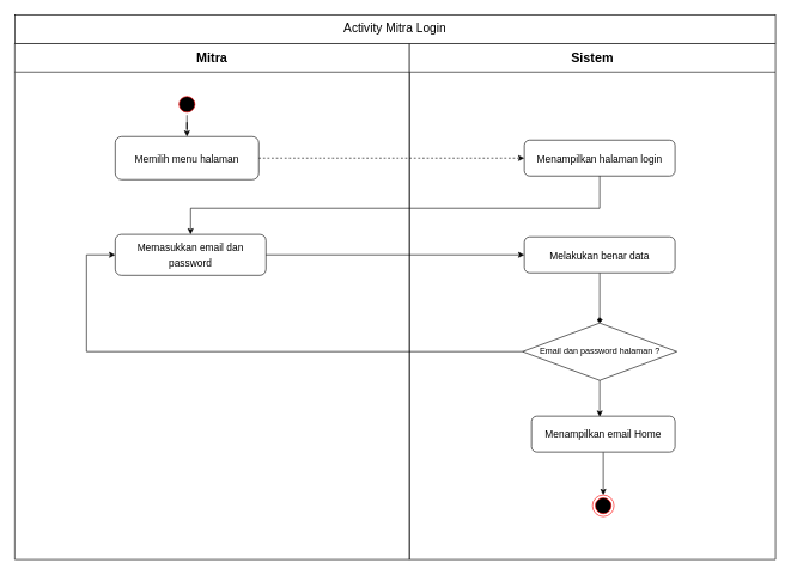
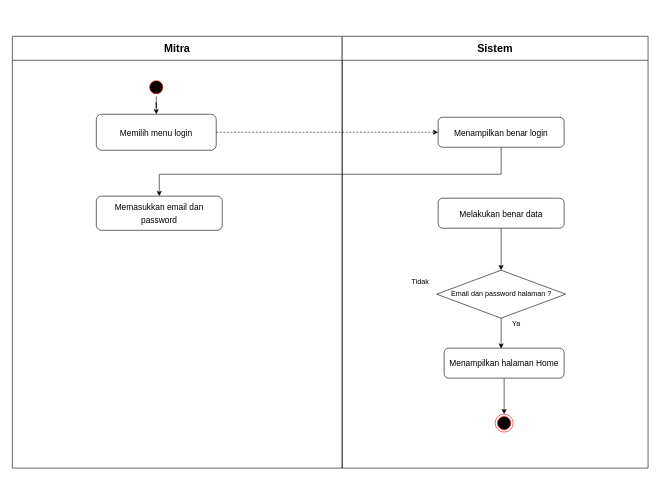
- <mxCell id="19" value="&lt;font style=&quot;font-size: 17px&quot;&gt;Activity Mitra Login&lt;/font&gt;" style="rounded=0;whiteSpace=wrap;html=1;" parent="1" vertex="1"><mxGeometry x="20" y="20" width="1060" height="40" as="geometry" /></mxCell>
- <mxCell id="5" value="&lt;font style=&quot;font-size: 14px&quot;&gt;Memilih menu halaman&lt;/font&gt;" style="rounded=1;whiteSpace=wrap;html=1;fontSize=18;" parent="2" vertex="1"><mxGeometry x="140" y="130" width="200" height="60" as="geometry" /></mxCell>
+ <mxCell id="5" value="&lt;font style=&quot;font-size: 14px&quot;&gt;Memilih menu login&lt;/font&gt;" style="rounded=1;whiteSpace=wrap;html=1;fontSize=18;" parent="2" vertex="1"><mxGeometry x="140" y="130" width="200" height="60" as="geometry" /></mxCell>
- <mxCell id="8" value="&lt;font style=&quot;font-size: 14px&quot;&gt;Menampilkan halaman login&lt;/font&gt;" style="rounded=1;whiteSpace=wrap;html=1;fontSize=18;" parent="7" vertex="1"><mxGeometry x="160" y="135" width="210" height="50" as="geometry" /></mxCell>
+ <mxCell id="8" value="&lt;font style=&quot;font-size: 14px&quot;&gt;Menampilkan benar login&lt;/font&gt;" style="rounded=1;whiteSpace=wrap;html=1;fontSize=18;" parent="7" vertex="1"><mxGeometry x="160" y="135" width="210" height="50" as="geometry" /></mxCell>
- <mxCell id="20" style="edgeStyle=orthogonalEdgeStyle;rounded=0;orthogonalLoop=1;jettySize=auto;html=1;" parent="1" source="6" target="10" edge="1"><mxGeometry relative="1" as="geometry" /></mxCell>
- <mxCell id="9" style="edgeStyle=orthogonalEdgeStyle;rounded=0;orthogonalLoop=1;jettySize=auto;html=1;endArrow=diamond;" parent="7" source="10" target="11" edge="1"><mxGeometry relative="1" as="geometry" /></mxCell>
+ <mxCell id="9" style="edgeStyle=orthogonalEdgeStyle;rounded=0;orthogonalLoop=1;jettySize=auto;html=1;" parent="7" source="10" target="11" edge="1"><mxGeometry relative="1" as="geometry" /></mxCell>
+ <mxCell id="16" value="Tidak" style="text;html=1;align=center;verticalAlign=middle;resizable=0;points=[];autosize=1;" parent="7" vertex="1"><mxGeometry x="110" y="400" width="40" height="20" as="geometry" /></mxCell>
- <mxCell id="22" style="edgeStyle=orthogonalEdgeStyle;rounded=0;orthogonalLoop=1;jettySize=auto;html=1;entryX=0;entryY=0.5;entryDx=0;entryDy=0;" parent="1" source="11" target="6" edge="1"><mxGeometry relative="1" as="geometry"><Array as="points"><mxPoint x="120" y="490" /><mxPoint x="120" y="355" /></Array></mxGeometry></mxCell>
+ <mxCell id="17" value="Ya" style="text;html=1;align=center;verticalAlign=middle;resizable=0;points=[];autosize=1;" parent="7" vertex="1"><mxGeometry x="275" y="470" width="30" height="20" as="geometry" /></mxCell>
- <mxCell id="13" value="&lt;font style=&quot;font-size: 14px&quot;&gt;Menampilkan email Home&lt;/font&gt;" style="rounded=1;whiteSpace=wrap;html=1;fontSize=18;" parent="7" vertex="1"><mxGeometry x="170" y="520" width="200" height="50" as="geometry" /></mxCell>
+ <mxCell id="13" value="&lt;font style=&quot;font-size: 14px&quot;&gt;Menampilkan halaman Home&lt;/font&gt;" style="rounded=1;whiteSpace=wrap;html=1;fontSize=18;" parent="7" vertex="1"><mxGeometry x="170" y="520" width="200" height="50" as="geometry" /></mxCell>
